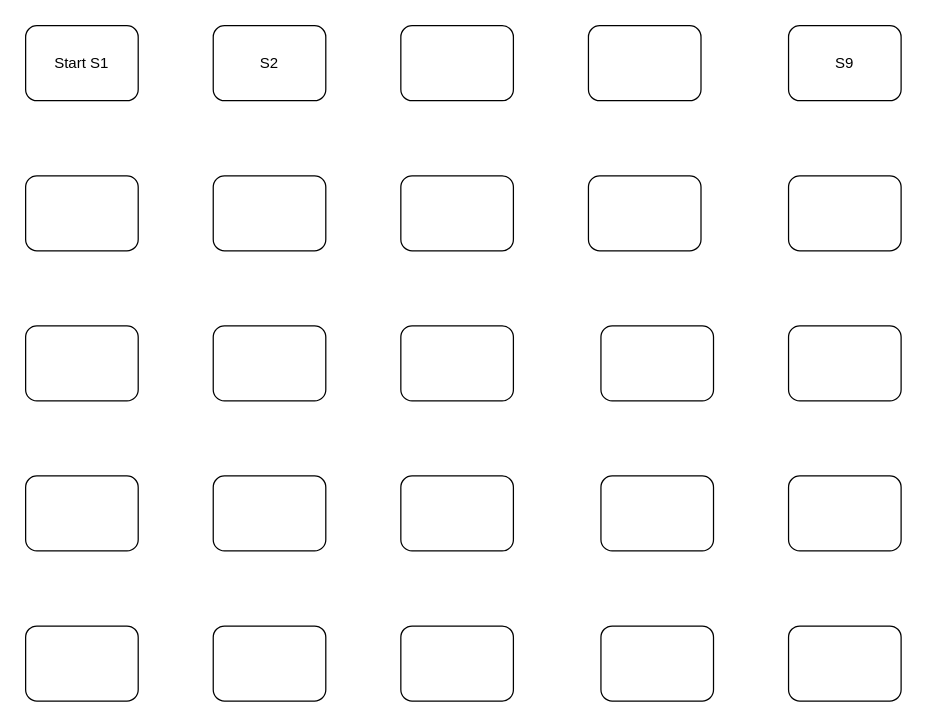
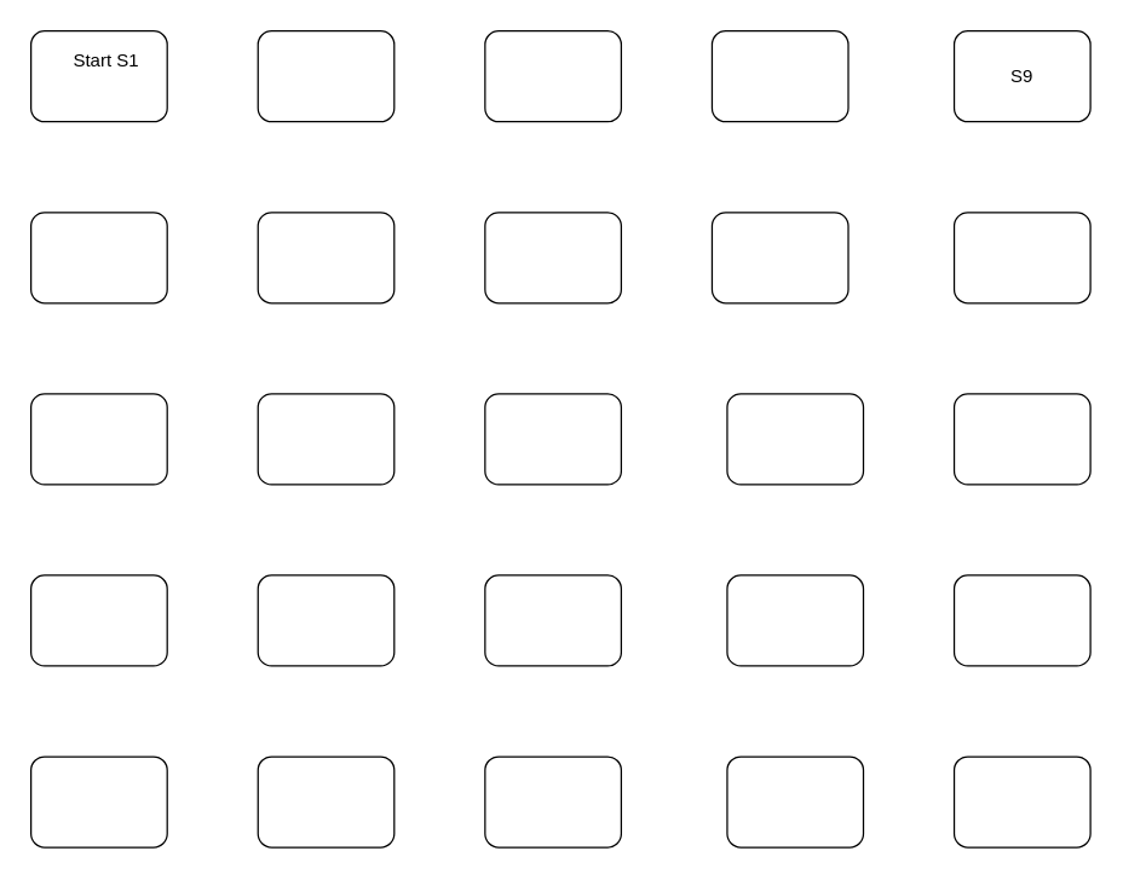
- <mxCell id="26" value="Start S1" style="text;html=1;strokeColor=none;fillColor=none;align=center;verticalAlign=middle;whiteSpace=wrap;rounded=0;" vertex="1" parent="1"><mxGeometry x="35" y="35" width="60" height="30" as="geometry" /></mxCell>
+ <mxCell id="26" value="Start S1" style="text;html=1;strokeColor=none;fillColor=none;align=center;verticalAlign=middle;whiteSpace=wrap;rounded=0;" vertex="1" parent="1"><mxGeometry x="40" y="25" width="60" height="30" as="geometry" /></mxCell>
- <mxCell id="27" value="S2" style="text;html=1;strokeColor=none;fillColor=none;align=center;verticalAlign=middle;whiteSpace=wrap;rounded=0;" vertex="1" parent="1"><mxGeometry x="185" y="35" width="60" height="30" as="geometry" /></mxCell>
